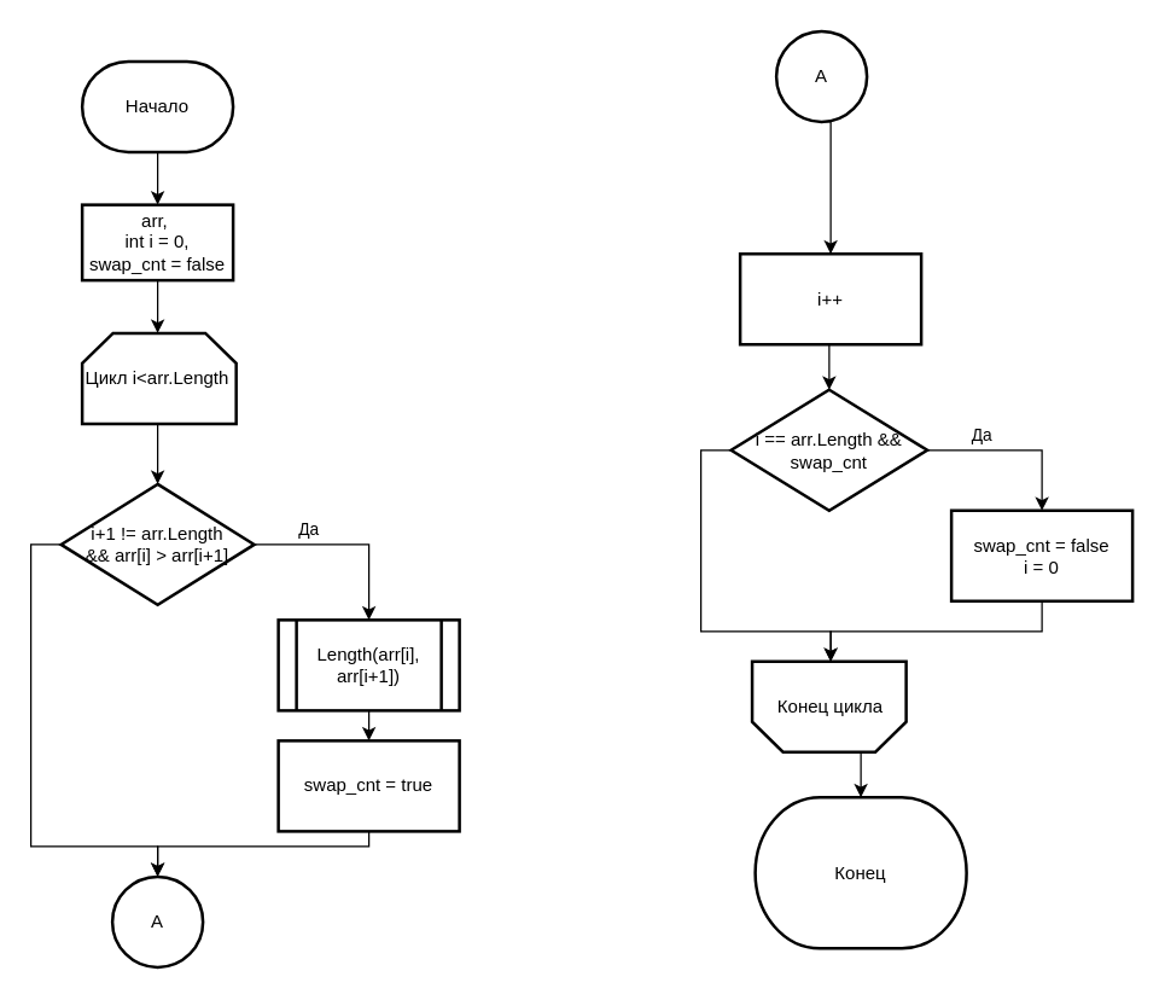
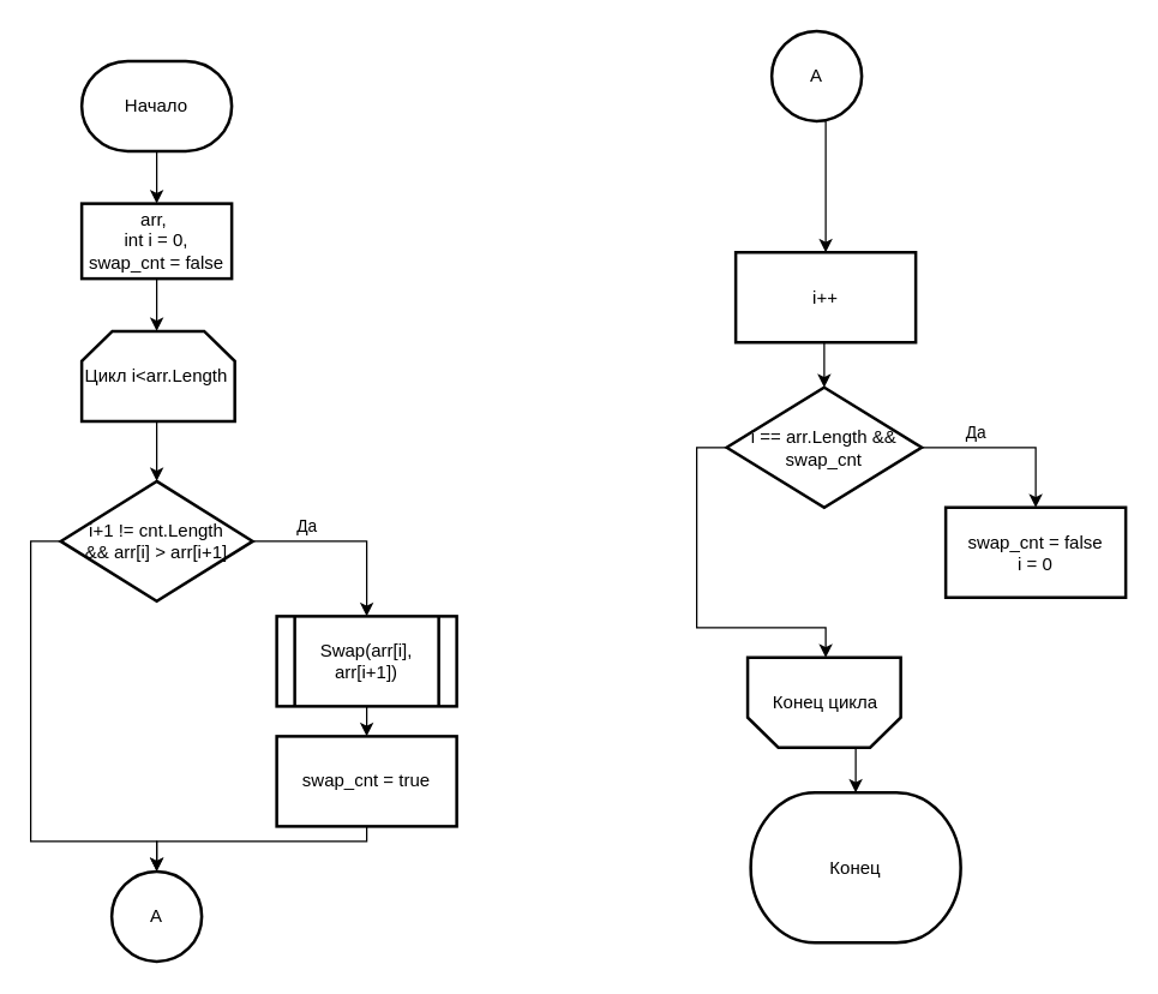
- <mxCell id="8" value="i+1 != arr.Length &lt;br&gt;&amp;amp;&amp;amp; arr[i] &amp;gt; arr[i+1]" style="strokeWidth=2;html=1;shape=mxgraph.flowchart.decision;whiteSpace=wrap;" parent="1" vertex="1"><mxGeometry x="40" y="320" width="128" height="80" as="geometry" /></mxCell>
+ <mxCell id="8" value="i+1 != cnt.Length &lt;br&gt;&amp;amp;&amp;amp; arr[i] &amp;gt; arr[i+1]" style="strokeWidth=2;html=1;shape=mxgraph.flowchart.decision;whiteSpace=wrap;" parent="1" vertex="1"><mxGeometry x="40" y="320" width="128" height="80" as="geometry" /></mxCell>
- <mxCell id="21" style="edgeStyle=orthogonalEdgeStyle;rounded=0;orthogonalLoop=1;jettySize=auto;html=1;exitX=0.5;exitY=1;exitDx=0;exitDy=0;entryX=0.5;entryY=1;entryDx=0;entryDy=0;entryPerimeter=0;" edge="1" parent="1" source="22" target="25"><mxGeometry relative="1" as="geometry" /></mxCell>
- <mxCell id="10" value="Length(arr[i], arr[i+1])" style="shape=process;whiteSpace=wrap;html=1;backgroundOutline=1;strokeWidth=2;" parent="1" vertex="1"><mxGeometry x="184" y="410" width="120" height="60" as="geometry" /></mxCell>
+ <mxCell id="10" value="Swap(arr[i], arr[i+1])" style="shape=process;whiteSpace=wrap;html=1;backgroundOutline=1;strokeWidth=2;" parent="1" vertex="1"><mxGeometry x="184" y="410" width="120" height="60" as="geometry" /></mxCell>
